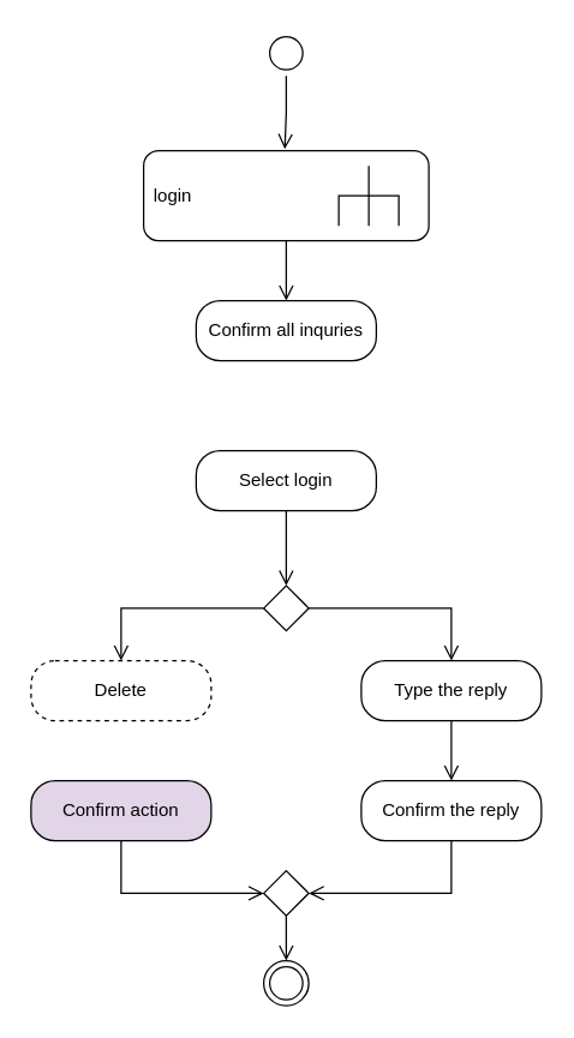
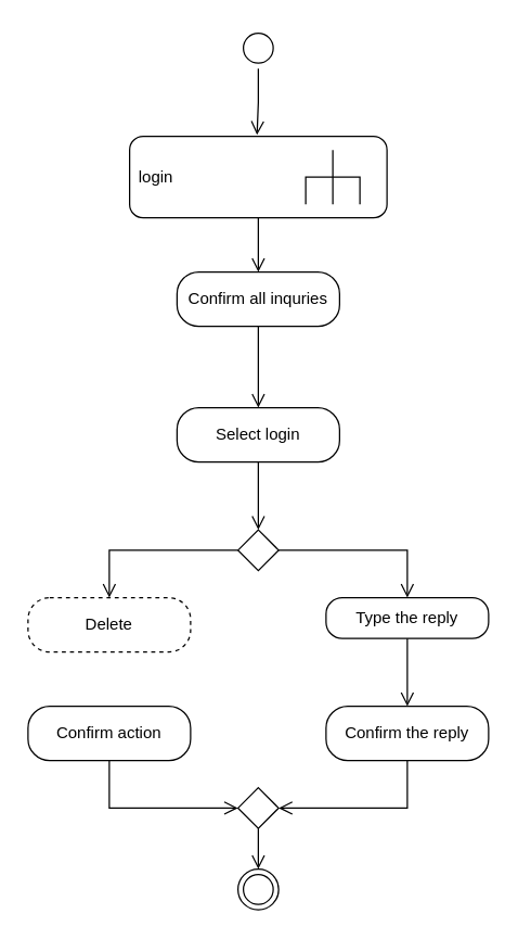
+ <mxCell id="6" value="" style="edgeStyle=orthogonalEdgeStyle;html=1;verticalAlign=bottom;endArrow=open;endSize=8;rounded=0;entryX=0.5;entryY=0;entryDx=0;entryDy=0;labelBackgroundColor=none;fontColor=default;" parent="1" source="5" target="7" edge="1"><mxGeometry relative="1" as="geometry"><mxPoint x="190" y="300" as="targetPoint" /></mxGeometry></mxCell>
- <mxCell id="14" value="Type the reply" style="rounded=1;whiteSpace=wrap;html=1;arcSize=40;labelBackgroundColor=none;" parent="1" vertex="1"><mxGeometry x="240" y="440" width="120" height="40" as="geometry" /></mxCell>
+ <mxCell id="14" value="Type the reply" style="rounded=1;whiteSpace=wrap;html=1;arcSize=40;labelBackgroundColor=none;" parent="1" vertex="1"><mxGeometry x="240" y="440" width="120" height="30" as="geometry" /></mxCell>
- <mxCell id="12" value="Confirm action" style="rounded=1;whiteSpace=wrap;html=1;arcSize=40;labelBackgroundColor=none;fillColor=#e1d5e7;" parent="1" vertex="1"><mxGeometry x="20" y="520" width="120" height="40" as="geometry" /></mxCell>
+ <mxCell id="12" value="Confirm action" style="rounded=1;whiteSpace=wrap;html=1;arcSize=40;labelBackgroundColor=none;" parent="1" vertex="1"><mxGeometry x="20" y="520" width="120" height="40" as="geometry" /></mxCell>
